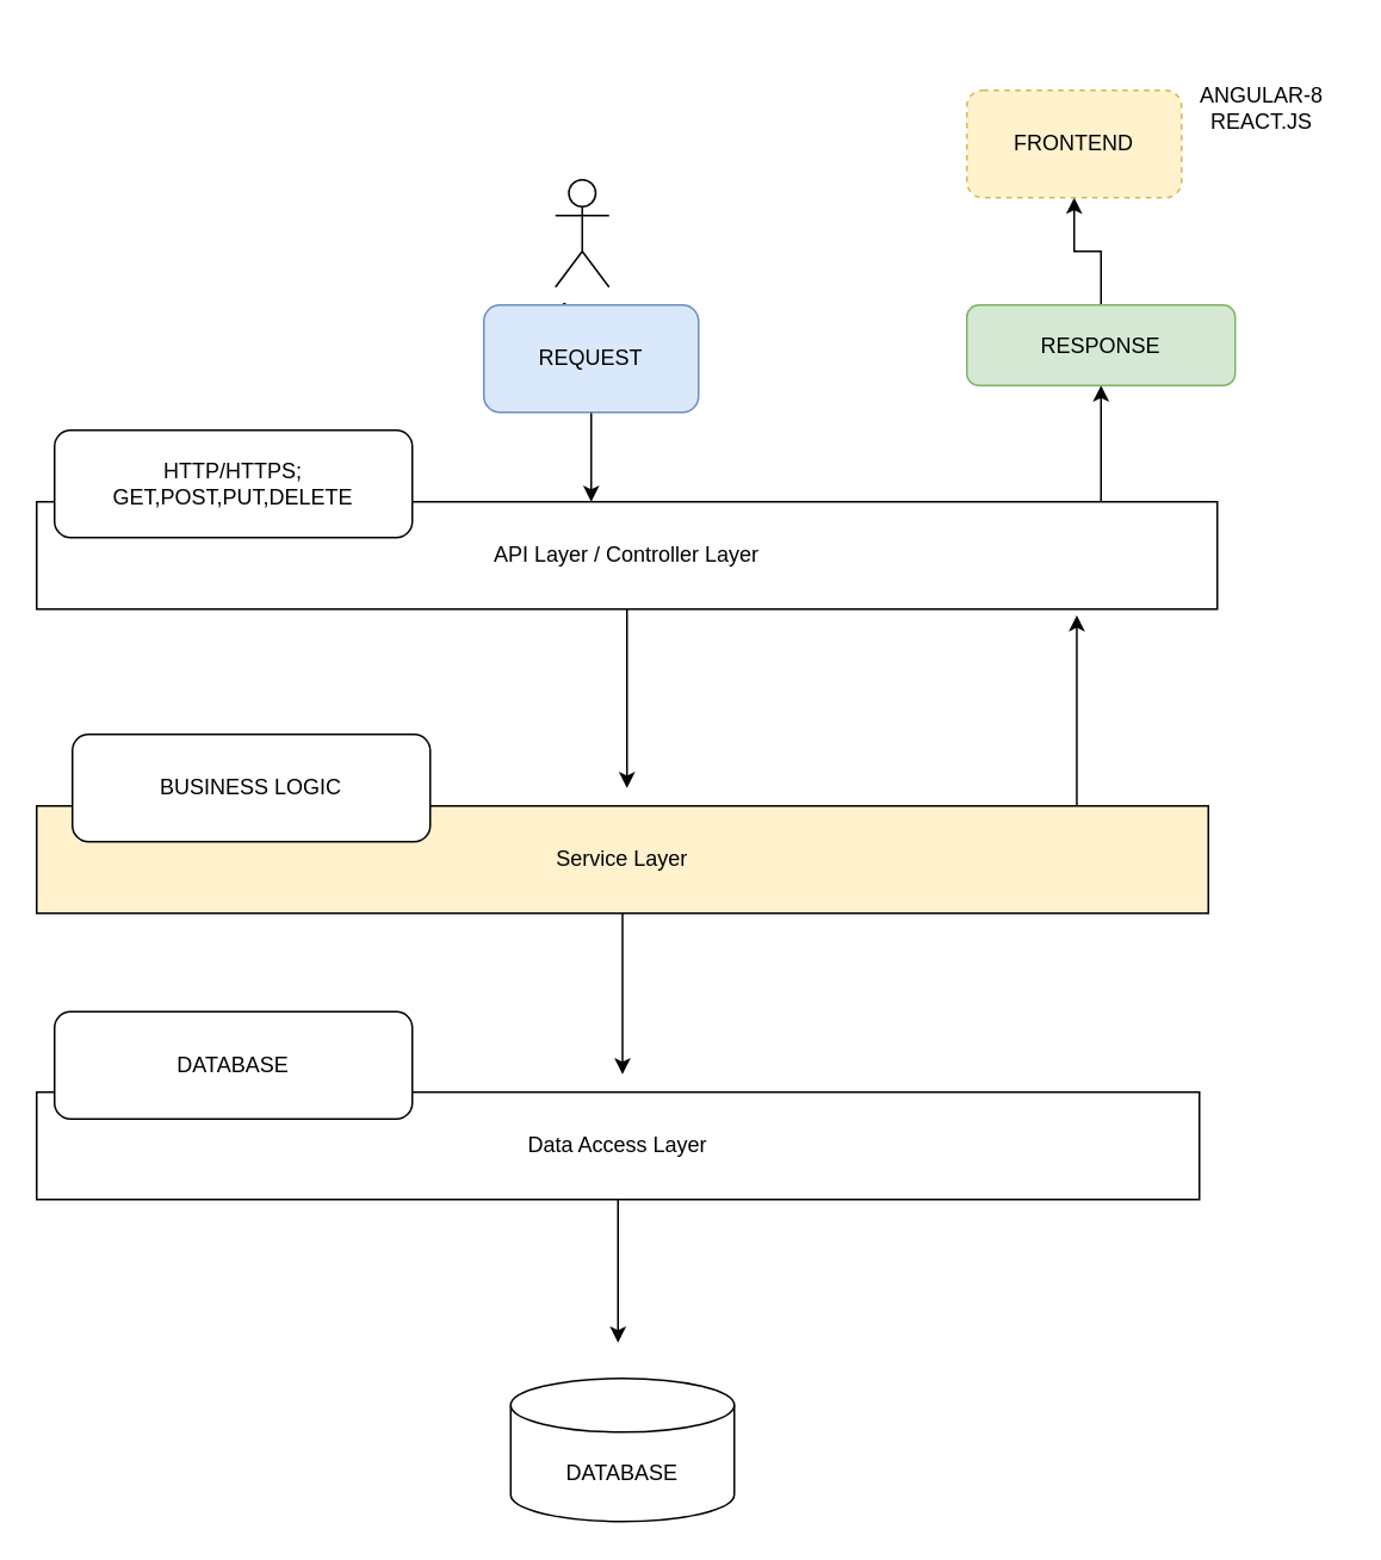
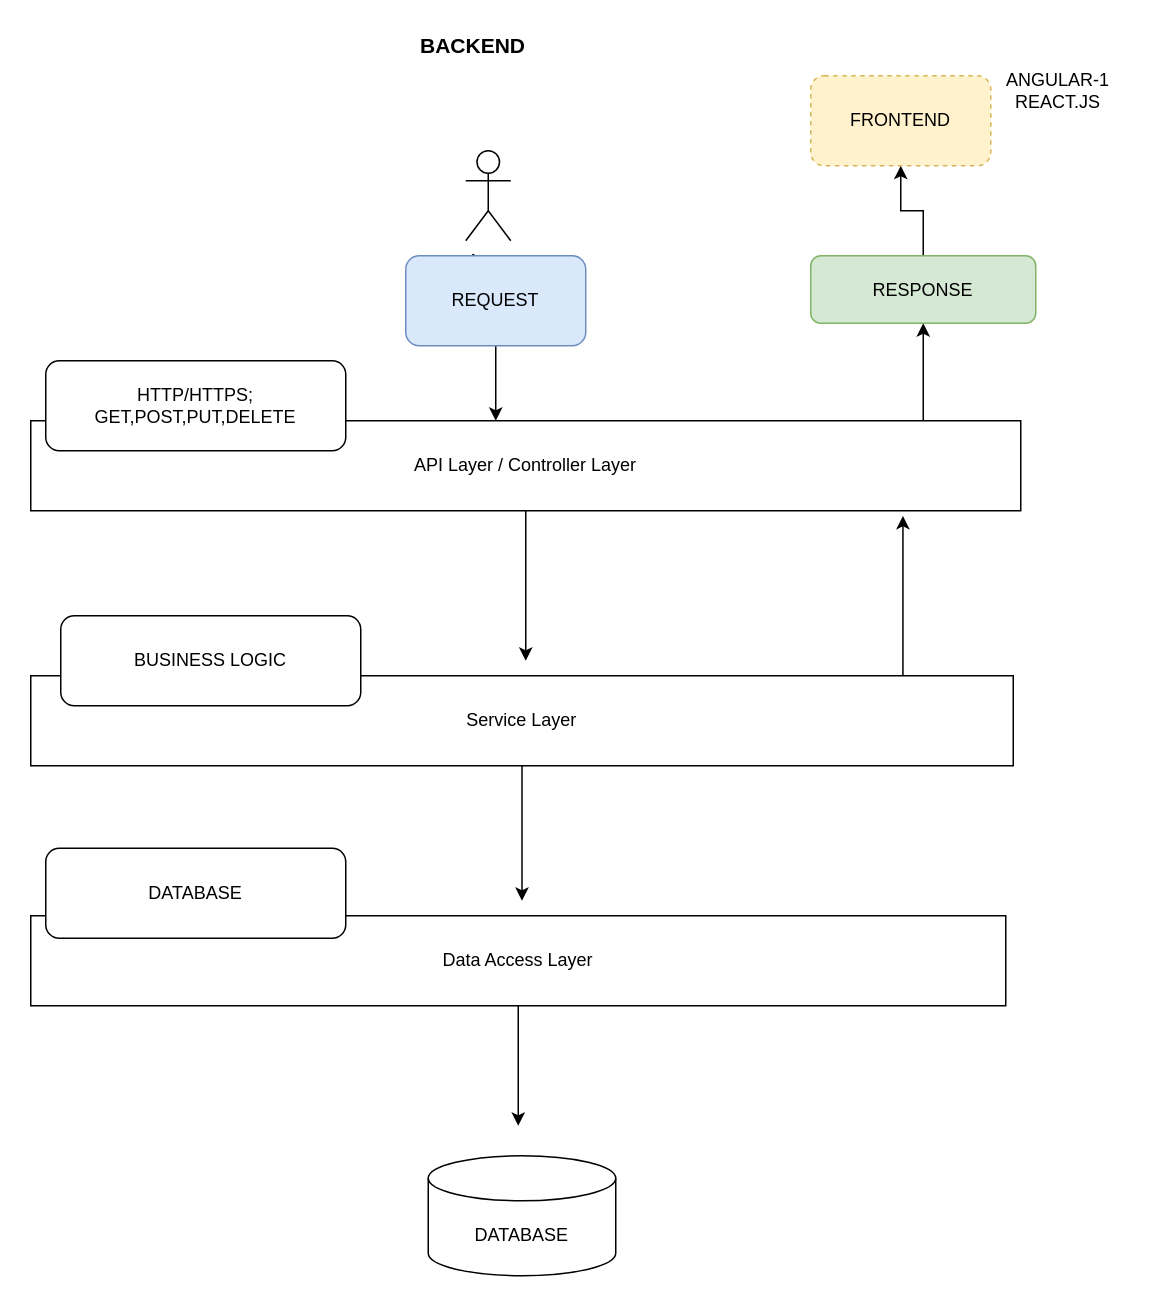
+ <mxCell id="2" value="&lt;font style=&quot;font-size: 14px&quot;&gt;&lt;b&gt;BACKEND&lt;/b&gt;&lt;/font&gt;" style="text;html=1;strokeColor=none;fillColor=none;align=center;verticalAlign=middle;whiteSpace=wrap;rounded=0;" vertex="1" parent="1"><mxGeometry x="260" y="20" width="110" height="20" as="geometry" /></mxCell>
- <mxCell id="18" value="ANGULAR-8&lt;br&gt;REACT.JS" style="text;html=1;strokeColor=none;fillColor=none;align=center;verticalAlign=middle;whiteSpace=wrap;rounded=0;" vertex="1" parent="1"><mxGeometry x="660" y="50" width="90" height="20" as="geometry" /></mxCell>
+ <mxCell id="18" value="ANGULAR-1&lt;br&gt;REACT.JS" style="text;html=1;strokeColor=none;fillColor=none;align=center;verticalAlign=middle;whiteSpace=wrap;rounded=0;" vertex="1" parent="1"><mxGeometry x="660" y="50" width="90" height="20" as="geometry" /></mxCell>
- <mxCell id="12" value="Service Layer" style="rounded=0;whiteSpace=wrap;html=1;fillColor=#fff2cc;" vertex="1" parent="1"><mxGeometry x="20" y="450" width="655" height="60" as="geometry" /></mxCell>
+ <mxCell id="12" value="Service Layer" style="rounded=0;whiteSpace=wrap;html=1;" vertex="1" parent="1"><mxGeometry x="20" y="450" width="655" height="60" as="geometry" /></mxCell>
